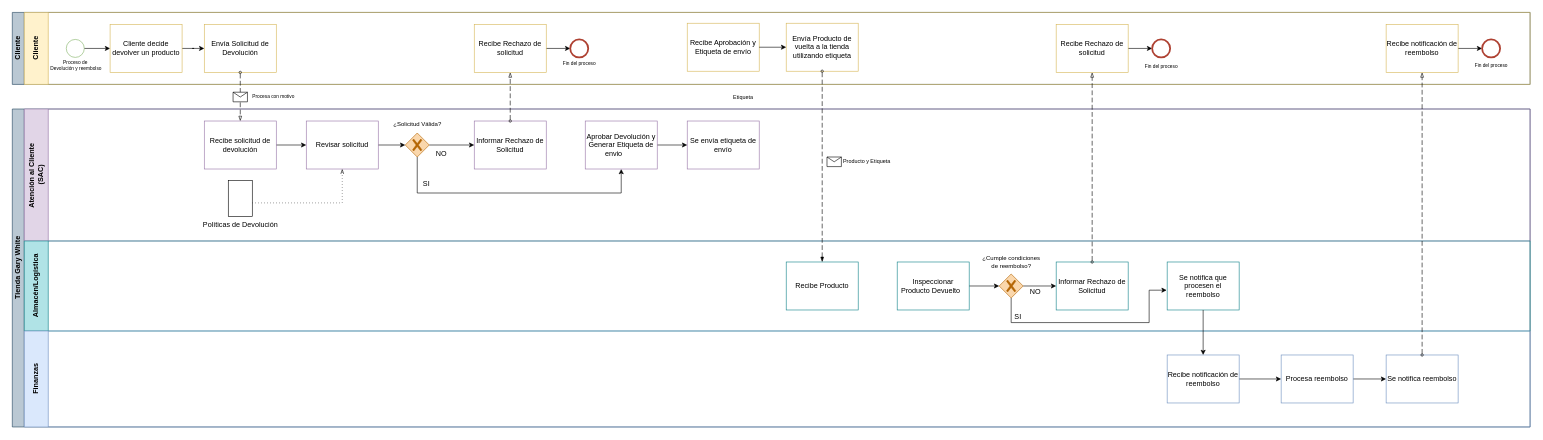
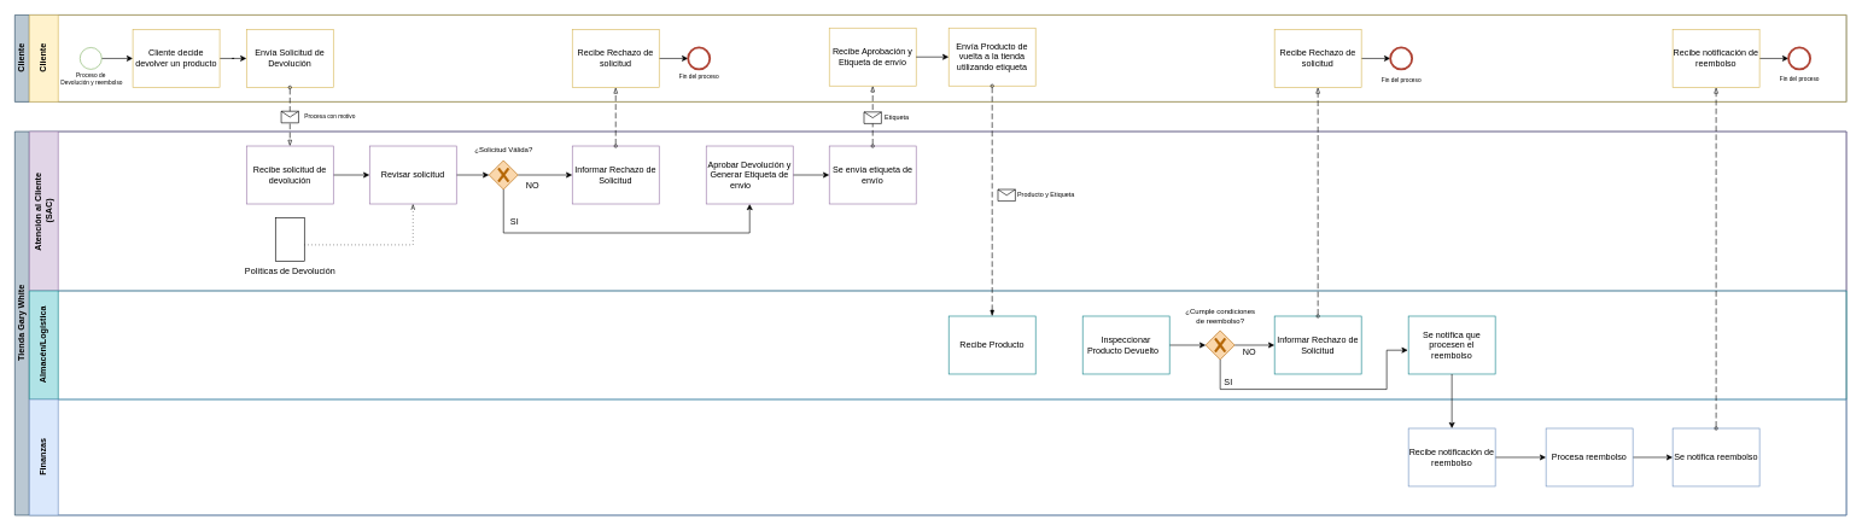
+ <mxCell id="72" value="" style="endArrow=blockThin;html=1;labelPosition=left;verticalLabelPosition=middle;align=right;verticalAlign=middle;dashed=1;dashPattern=8 4;endFill=0;startArrow=oval;startFill=0;endSize=6;startSize=4;rounded=0;exitX=0.5;exitY=0;exitDx=0;exitDy=0;exitPerimeter=0;" edge="1" parent="1" source="27" target="19"><mxGeometry relative="1" as="geometry"><mxPoint x="1180" y="230" as="sourcePoint" /><mxPoint x="1340" y="230" as="targetPoint" /></mxGeometry></mxCell>
+ <mxCell id="73" value="" style="shape=message;html=1;outlineConnect=0;labelPosition=left;verticalLabelPosition=middle;align=right;verticalAlign=middle;spacingRight=5;labelBackgroundColor=#ffffff;" vertex="1" parent="72"><mxGeometry width="24" height="16" relative="1" as="geometry"><mxPoint x="-12" y="-5" as="offset" /></mxGeometry></mxCell>
